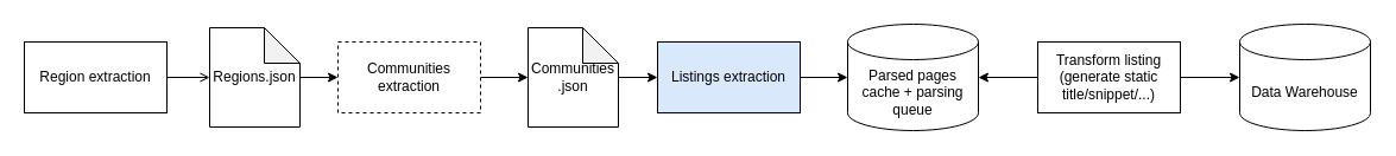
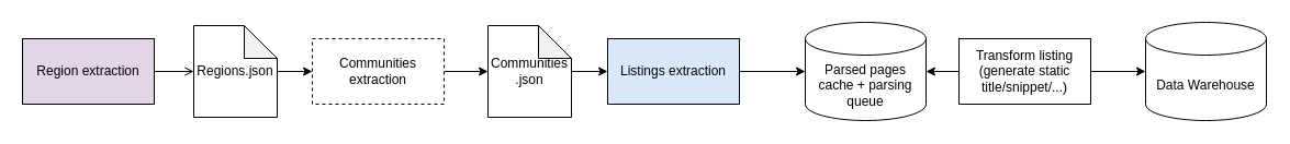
- <mxCell id="9" value="Region extraction" style="rounded=0;whiteSpace=wrap;html=1;" vertex="1" parent="1"><mxGeometry x="20" y="35" width="120" height="60" as="geometry" /></mxCell>
+ <mxCell id="9" value="Region extraction" style="rounded=0;whiteSpace=wrap;html=1;fillColor=#e1d5e7;" vertex="1" parent="1"><mxGeometry x="20" y="35" width="120" height="60" as="geometry" /></mxCell>
- <mxCell id="4" value="Parsed pages cache + parsing queue" style="shape=cylinder3;whiteSpace=wrap;html=1;boundedLbl=1;backgroundOutline=1;size=15;" vertex="1" parent="1"><mxGeometry x="713" y="20" width="110" height="90" as="geometry" /></mxCell>
+ <mxCell id="4" value="Parsed pages cache + parsing queue" style="shape=cylinder3;whiteSpace=wrap;html=1;boundedLbl=1;backgroundOutline=1;size=15;" vertex="1" parent="1"><mxGeometry x="733" y="20" width="110" height="90" as="geometry" /></mxCell>
